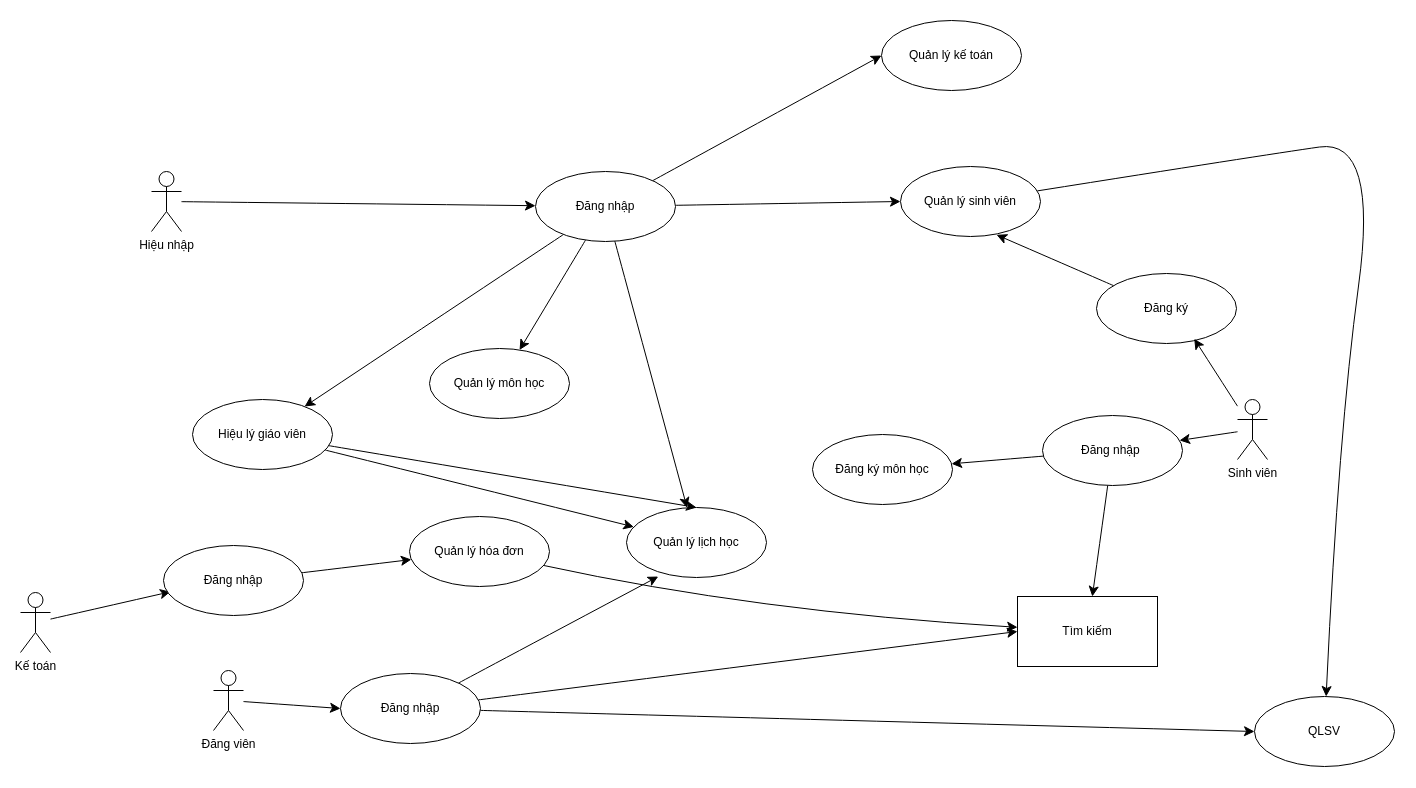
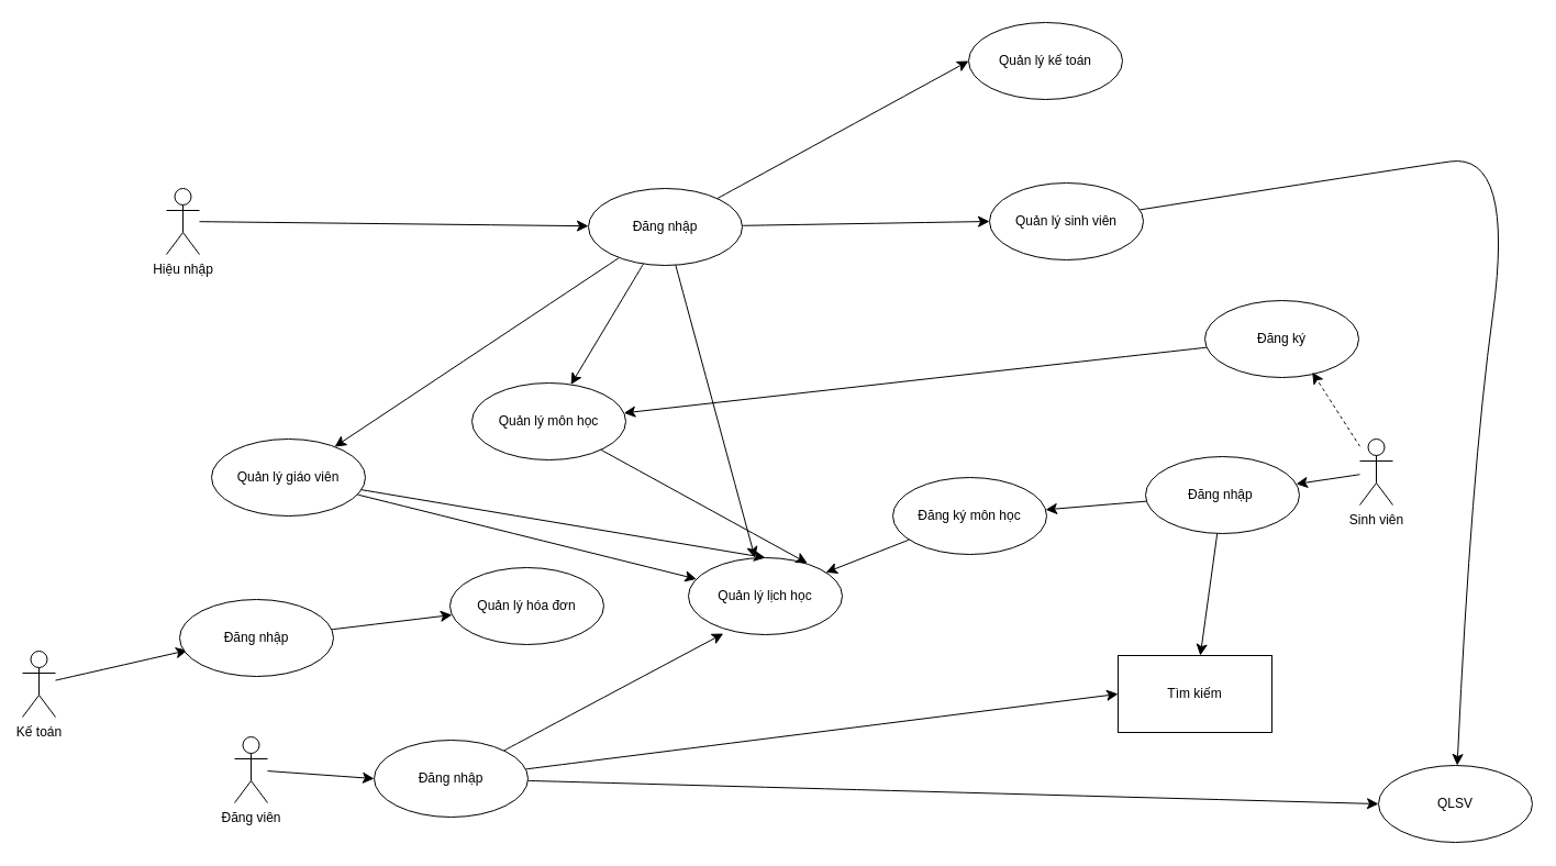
- <mxCell id="35" style="edgeStyle=none;curved=1;rounded=0;orthogonalLoop=1;jettySize=auto;html=1;entryX=0.686;entryY=0.976;entryDx=0;entryDy=0;entryPerimeter=0;fontSize=12;startSize=8;endSize=8;" edge="1" parent="1" source="13" target="11"><mxGeometry relative="1" as="geometry" /></mxCell>
+ <mxCell id="35" style="edgeStyle=none;curved=1;rounded=0;orthogonalLoop=1;jettySize=auto;html=1;fontSize=12;startSize=8;endSize=8;" edge="1" parent="1" source="13" target="12"><mxGeometry relative="1" as="geometry" /></mxCell>
- <mxCell id="36" style="edgeStyle=none;curved=1;rounded=0;orthogonalLoop=1;jettySize=auto;html=1;entryX=0.698;entryY=0.933;entryDx=0;entryDy=0;entryPerimeter=0;fontSize=12;startSize=8;endSize=8;" edge="1" parent="1" source="32" target="13"><mxGeometry relative="1" as="geometry" /></mxCell>
+ <mxCell id="36" style="edgeStyle=none;curved=1;rounded=0;orthogonalLoop=1;jettySize=auto;html=1;entryX=0.698;entryY=0.933;entryDx=0;entryDy=0;entryPerimeter=0;fontSize=12;startSize=8;endSize=8;dashed=1;" edge="1" parent="1" source="32" target="13"><mxGeometry relative="1" as="geometry" /></mxCell>
- <mxCell id="23" value="Hiệu lý giáo viên" style="ellipse;whiteSpace=wrap;html=1;" vertex="1" parent="1"><mxGeometry x="192" y="399" width="140" height="70" as="geometry" /></mxCell>
+ <mxCell id="23" value="Quản lý giáo viên" style="ellipse;whiteSpace=wrap;html=1;" vertex="1" parent="1"><mxGeometry x="192" y="399" width="140" height="70" as="geometry" /></mxCell>
+ <mxCell id="37" style="edgeStyle=none;curved=1;rounded=0;orthogonalLoop=1;jettySize=auto;html=1;entryX=0.773;entryY=0.071;entryDx=0;entryDy=0;entryPerimeter=0;fontSize=12;startSize=8;endSize=8;" edge="1" parent="1" source="12" target="19"><mxGeometry relative="1" as="geometry" /></mxCell>
+ <mxCell id="17" style="edgeStyle=none;curved=1;rounded=0;orthogonalLoop=1;jettySize=auto;html=1;fontSize=12;startSize=8;endSize=8;" edge="1" parent="1" source="18" target="19"><mxGeometry relative="1" as="geometry" /></mxCell>
- <mxCell id="40" style="edgeStyle=none;curved=1;rounded=0;orthogonalLoop=1;jettySize=auto;html=1;fontSize=12;startSize=8;endSize=8;" edge="1" parent="1" source="41" target="28"><mxGeometry relative="1" as="geometry"><Array as="points"><mxPoint x="755" y="611" /></Array></mxGeometry></mxCell>
